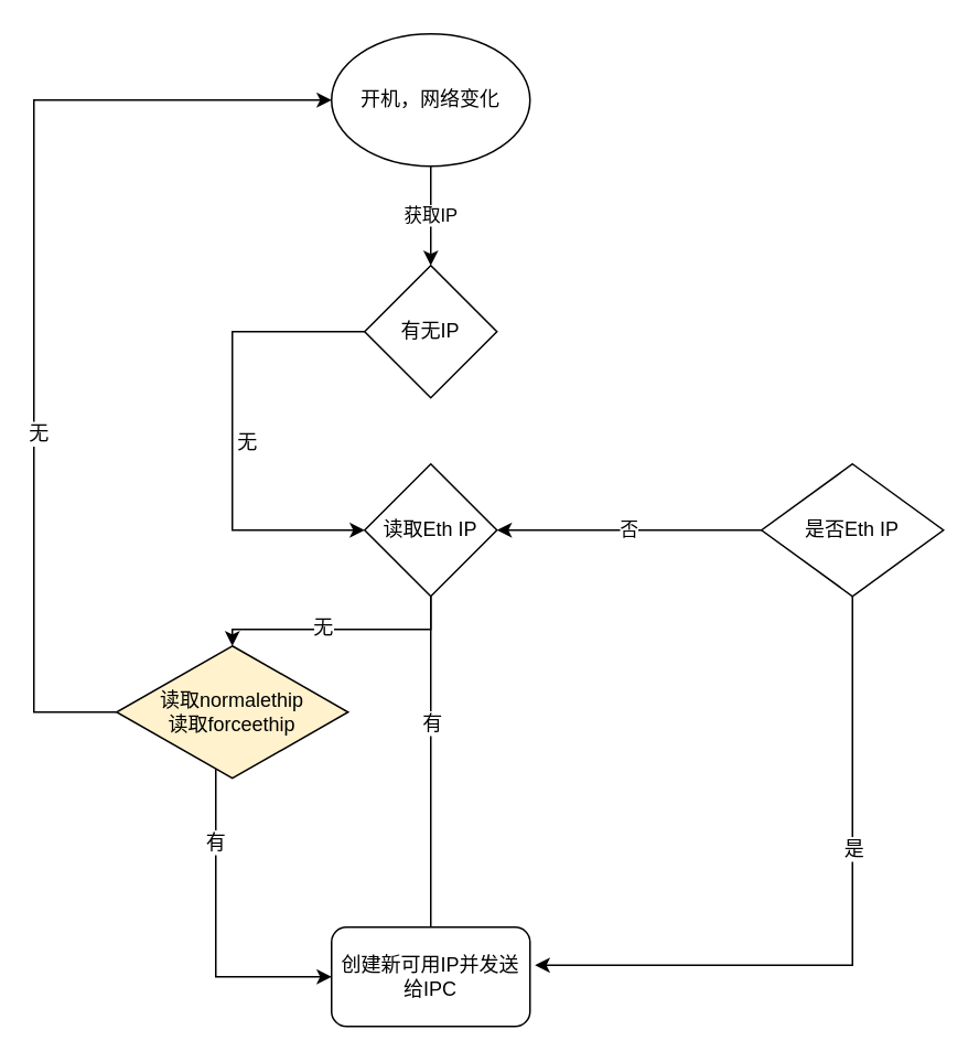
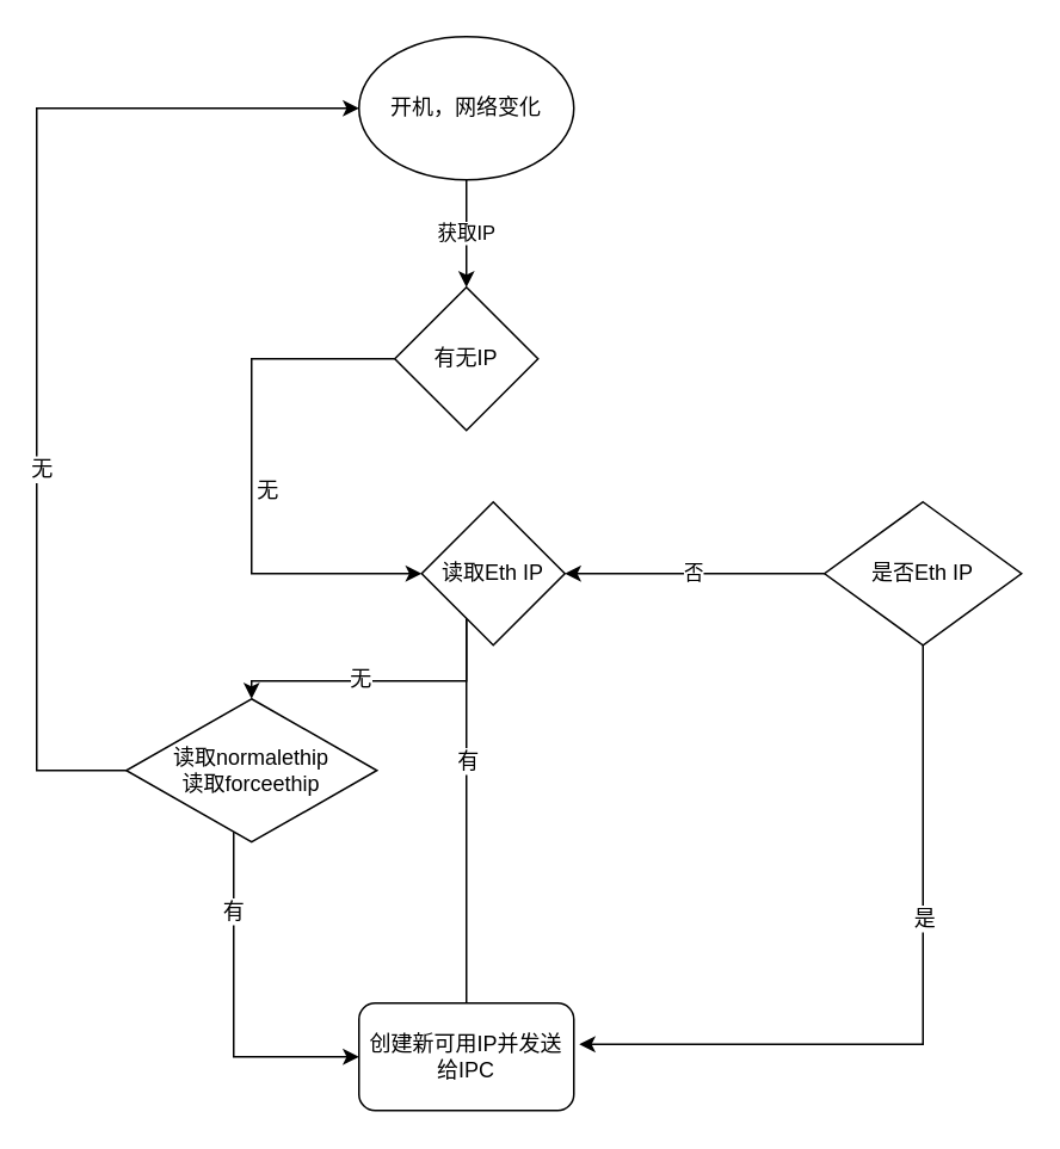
- <mxCell id="15" value="&lt;span&gt;读取Eth IP&lt;/span&gt;" style="rhombus;whiteSpace=wrap;html=1;" vertex="1" parent="1"><mxGeometry x="220" y="280" width="80" height="80" as="geometry" /></mxCell>
+ <mxCell id="15" value="&lt;span&gt;读取Eth IP&lt;/span&gt;" style="rhombus;whiteSpace=wrap;html=1;" vertex="1" parent="1"><mxGeometry x="235" y="280" width="80" height="80" as="geometry" /></mxCell>
- <mxCell id="21" value="读取normalethip&lt;br&gt;读取forceethip&lt;br&gt;" style="rhombus;whiteSpace=wrap;html=1;fillColor=#fff2cc;" vertex="1" parent="1"><mxGeometry x="70" y="390" width="140" height="80" as="geometry" /></mxCell>
+ <mxCell id="21" value="读取normalethip&lt;br&gt;读取forceethip&lt;br&gt;" style="rhombus;whiteSpace=wrap;html=1;" vertex="1" parent="1"><mxGeometry x="70" y="390" width="140" height="80" as="geometry" /></mxCell>
